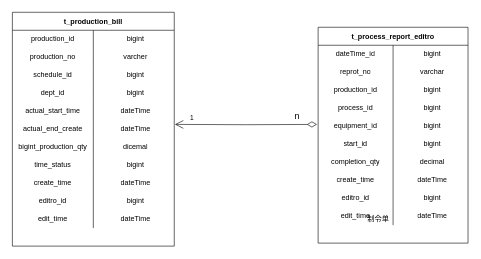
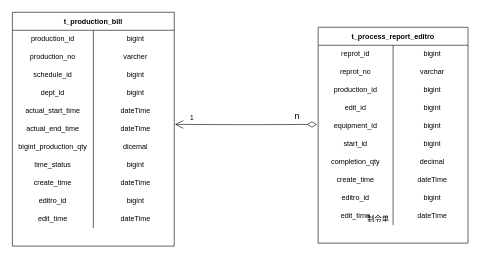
- <mxCell id="41" value="dateTime_id" style="shape=partialRectangle;html=1;whiteSpace=wrap;connectable=0;fillColor=none;top=0;left=0;bottom=0;right=0;overflow=hidden;pointerEvents=1;" vertex="1" parent="40"><mxGeometry width="125" height="30" as="geometry"><mxRectangle width="125" height="30" as="alternateBounds" /></mxGeometry></mxCell>
+ <mxCell id="41" value="reprot_id" style="shape=partialRectangle;html=1;whiteSpace=wrap;connectable=0;fillColor=none;top=0;left=0;bottom=0;right=0;overflow=hidden;pointerEvents=1;" vertex="1" parent="40"><mxGeometry width="125" height="30" as="geometry"><mxRectangle width="125" height="30" as="alternateBounds" /></mxGeometry></mxCell>
- <mxCell id="50" value="process_id" style="shape=partialRectangle;html=1;whiteSpace=wrap;connectable=0;fillColor=none;top=0;left=0;bottom=0;right=0;overflow=hidden;" vertex="1" parent="49"><mxGeometry width="125" height="30" as="geometry"><mxRectangle width="125" height="30" as="alternateBounds" /></mxGeometry></mxCell>
+ <mxCell id="50" value="edit_id" style="shape=partialRectangle;html=1;whiteSpace=wrap;connectable=0;fillColor=none;top=0;left=0;bottom=0;right=0;overflow=hidden;" vertex="1" parent="49"><mxGeometry width="125" height="30" as="geometry"><mxRectangle width="125" height="30" as="alternateBounds" /></mxGeometry></mxCell>
- <mxCell id="19" value="actual_end_create" style="shape=partialRectangle;html=1;whiteSpace=wrap;connectable=0;fillColor=none;top=0;left=0;bottom=0;right=0;overflow=hidden;" vertex="1" parent="18"><mxGeometry width="135" height="30" as="geometry"><mxRectangle width="135" height="30" as="alternateBounds" /></mxGeometry></mxCell>
+ <mxCell id="19" value="actual_end_time" style="shape=partialRectangle;html=1;whiteSpace=wrap;connectable=0;fillColor=none;top=0;left=0;bottom=0;right=0;overflow=hidden;" vertex="1" parent="18"><mxGeometry width="135" height="30" as="geometry"><mxRectangle width="135" height="30" as="alternateBounds" /></mxGeometry></mxCell>
